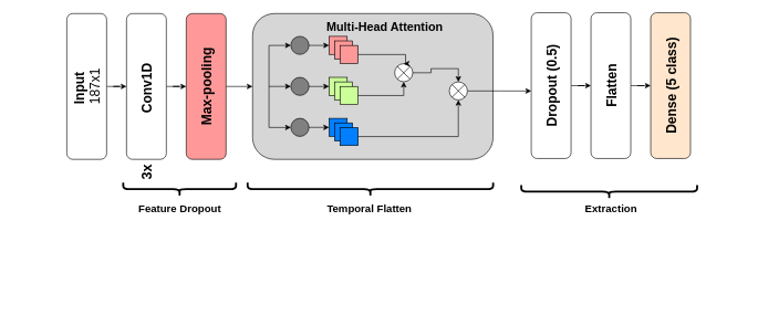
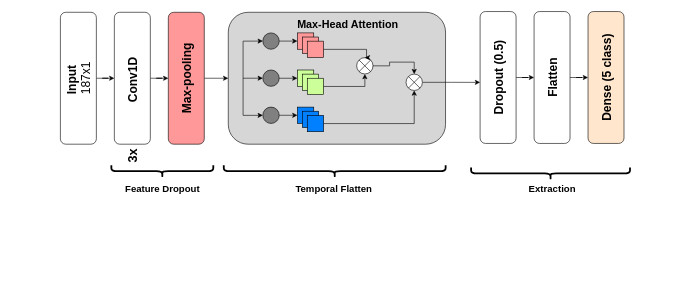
- <mxCell id="39" value="&lt;b&gt;&lt;font style=&quot;font-size: 18px;&quot;&gt;Multi-Head Attention&lt;/font&gt;&lt;/b&gt;" style="text;html=1;align=center;verticalAlign=middle;resizable=0;points=[];autosize=1;strokeColor=none;fillColor=none;" vertex="1" parent="9"><mxGeometry x="98.824" width="200" height="40" as="geometry" /></mxCell>
+ <mxCell id="39" value="&lt;b&gt;&lt;font style=&quot;font-size: 18px;&quot;&gt;Max-Head Attention&lt;/font&gt;&lt;/b&gt;" style="text;html=1;align=center;verticalAlign=middle;resizable=0;points=[];autosize=1;strokeColor=none;fillColor=none;" vertex="1" parent="9"><mxGeometry x="98.824" width="200" height="40" as="geometry" /></mxCell>
